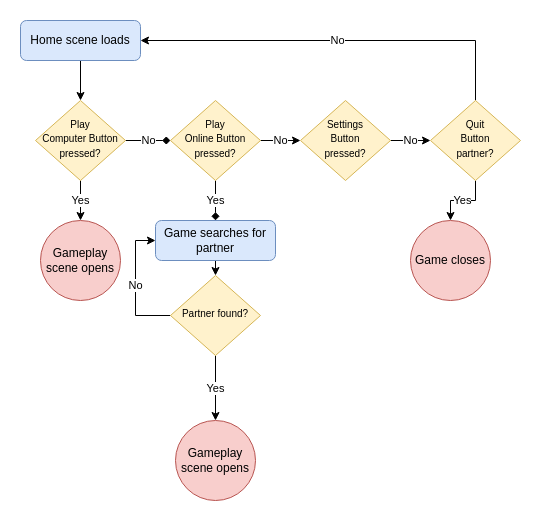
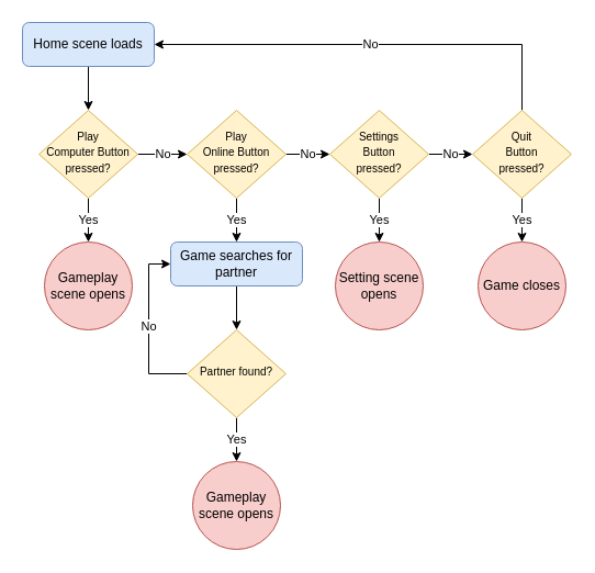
- <mxCell id="13" value="&lt;font style=&quot;font-size: 10px&quot;&gt;Quit&lt;br&gt;Button &lt;br&gt;partner?&lt;/font&gt;" style="rhombus;whiteSpace=wrap;html=1;shadow=0;fontFamily=Helvetica;fontSize=12;align=center;strokeWidth=1;spacing=6;spacingTop=-4;fillColor=#fff2cc;strokeColor=#d6b656;" vertex="1" parent="1"><mxGeometry x="430" y="100" width="90" height="80" as="geometry" /></mxCell>
+ <mxCell id="13" value="&lt;font style=&quot;font-size: 10px&quot;&gt;Quit&lt;br&gt;Button &lt;br&gt;pressed?&lt;/font&gt;" style="rhombus;whiteSpace=wrap;html=1;shadow=0;fontFamily=Helvetica;fontSize=12;align=center;strokeWidth=1;spacing=6;spacingTop=-4;fillColor=#fff2cc;strokeColor=#d6b656;" vertex="1" parent="1"><mxGeometry x="430" y="100" width="90" height="80" as="geometry" /></mxCell>
- <mxCell id="2" value="No" style="edgeStyle=orthogonalEdgeStyle;rounded=0;orthogonalLoop=1;jettySize=auto;html=1;exitX=1;exitY=0.5;exitDx=0;exitDy=0;entryX=0;entryY=0.5;entryDx=0;entryDy=0;endArrow=diamond;" edge="1" parent="1" source="4" target="7"><mxGeometry relative="1" as="geometry" /></mxCell>
+ <mxCell id="2" value="No" style="edgeStyle=orthogonalEdgeStyle;rounded=0;orthogonalLoop=1;jettySize=auto;html=1;exitX=1;exitY=0.5;exitDx=0;exitDy=0;entryX=0;entryY=0.5;entryDx=0;entryDy=0;" edge="1" parent="1" source="4" target="7"><mxGeometry relative="1" as="geometry" /></mxCell>
+ <mxCell id="9" value="Yes" style="edgeStyle=orthogonalEdgeStyle;rounded=0;orthogonalLoop=1;jettySize=auto;html=1;exitX=0.5;exitY=1;exitDx=0;exitDy=0;" edge="1" parent="1" source="10" target="17"><mxGeometry relative="1" as="geometry" /></mxCell>
- <mxCell id="6" value="Yes" style="edgeStyle=orthogonalEdgeStyle;rounded=0;orthogonalLoop=1;jettySize=auto;html=1;exitX=0.5;exitY=1;exitDx=0;exitDy=0;endArrow=diamond;" edge="1" parent="1" source="7" target="20"><mxGeometry relative="1" as="geometry"><mxPoint x="215" y="260" as="targetPoint" /></mxGeometry></mxCell>
+ <mxCell id="6" value="Yes" style="edgeStyle=orthogonalEdgeStyle;rounded=0;orthogonalLoop=1;jettySize=auto;html=1;exitX=0.5;exitY=1;exitDx=0;exitDy=0;" edge="1" parent="1" source="7" target="20"><mxGeometry relative="1" as="geometry"><mxPoint x="215" y="260" as="targetPoint" /></mxGeometry></mxCell>
+ <mxCell id="17" value="Setting scene opens" style="ellipse;whiteSpace=wrap;html=1;aspect=fixed;fillColor=#f8cecc;strokeColor=#b85450;" vertex="1" parent="1"><mxGeometry x="305" y="220" width="80" height="80" as="geometry" /></mxCell>
- <mxCell id="16" value="Game closes" style="ellipse;whiteSpace=wrap;html=1;aspect=fixed;fillColor=#f8cecc;strokeColor=#b85450;" vertex="1" parent="1"><mxGeometry x="410" y="220" width="80" height="80" as="geometry" /></mxCell>
+ <mxCell id="16" value="Game closes" style="ellipse;whiteSpace=wrap;html=1;aspect=fixed;fillColor=#f8cecc;strokeColor=#b85450;" vertex="1" parent="1"><mxGeometry x="435" y="220" width="80" height="80" as="geometry" /></mxCell>
- <mxCell id="23" value="&lt;span style=&quot;font-size: 10px&quot;&gt;Partner found?&lt;/span&gt;" style="rhombus;whiteSpace=wrap;html=1;shadow=0;fontFamily=Helvetica;fontSize=12;align=center;strokeWidth=1;spacing=6;spacingTop=-4;fillColor=#fff2cc;strokeColor=#d6b656;" vertex="1" parent="1"><mxGeometry x="170" y="275" width="90" height="80" as="geometry" /></mxCell>
+ <mxCell id="23" value="&lt;span style=&quot;font-size: 10px&quot;&gt;Partner found?&lt;/span&gt;" style="rhombus;whiteSpace=wrap;html=1;shadow=0;fontFamily=Helvetica;fontSize=12;align=center;strokeWidth=1;spacing=6;spacingTop=-4;fillColor=#fff2cc;strokeColor=#d6b656;" vertex="1" parent="1"><mxGeometry x="170" y="300" width="90" height="80" as="geometry" /></mxCell>
